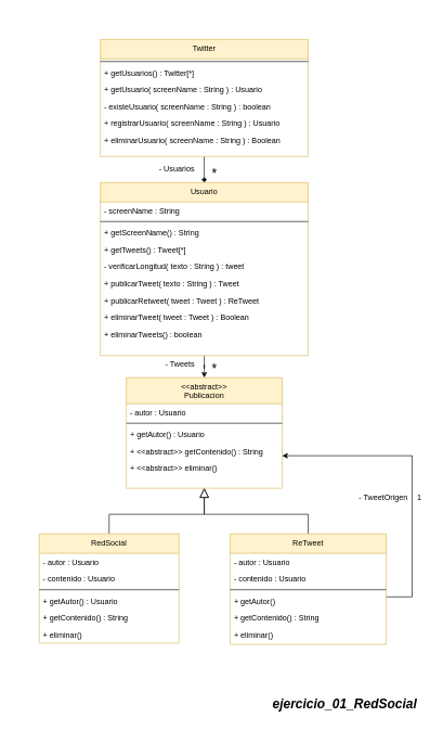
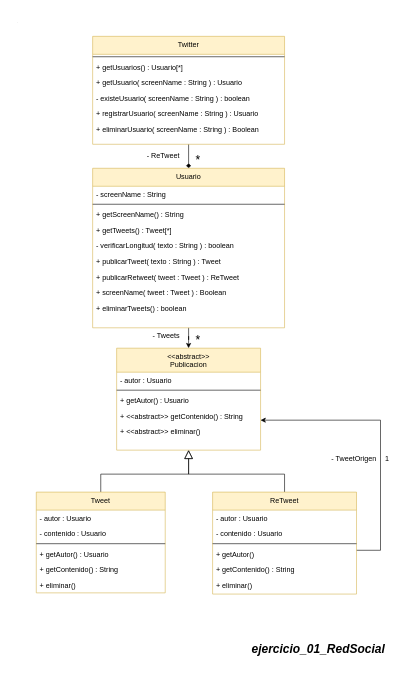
- <mxCell id="5" value="+ getUsuarios() : Twitter[*]" style="text;align=left;verticalAlign=top;spacingLeft=4;spacingRight=4;overflow=hidden;rotatable=0;points=[[0,0.5],[1,0.5]];portConstraint=eastwest;" vertex="1" parent="3"><mxGeometry y="38" width="320" height="26" as="geometry" /></mxCell>
+ <mxCell id="5" value="+ getUsuarios() : Usuario[*]" style="text;align=left;verticalAlign=top;spacingLeft=4;spacingRight=4;overflow=hidden;rotatable=0;points=[[0,0.5],[1,0.5]];portConstraint=eastwest;" vertex="1" parent="3"><mxGeometry y="38" width="320" height="26" as="geometry" /></mxCell>
- <mxCell id="51" value="- Usuarios" style="text;html=1;align=center;verticalAlign=middle;whiteSpace=wrap;rounded=0;" vertex="1" parent="1"><mxGeometry x="240" y="250" width="64" height="20" as="geometry" /></mxCell>
+ <mxCell id="51" value="- ReTweet" style="text;html=1;align=center;verticalAlign=middle;whiteSpace=wrap;rounded=0;" vertex="1" parent="1"><mxGeometry x="240" y="250" width="64" height="20" as="geometry" /></mxCell>
- <mxCell id="17" value="- verificarLongitud( texto : String ) : tweet&#10;" style="text;align=left;verticalAlign=top;spacingLeft=4;spacingRight=4;overflow=hidden;rotatable=0;points=[[0,0.5],[1,0.5]];portConstraint=eastwest;rounded=0;shadow=0;html=0;" vertex="1" parent="12"><mxGeometry y="116" width="320" height="26" as="geometry" /></mxCell>
+ <mxCell id="17" value="- verificarLongitud( texto : String ) : boolean&#10;" style="text;align=left;verticalAlign=top;spacingLeft=4;spacingRight=4;overflow=hidden;rotatable=0;points=[[0,0.5],[1,0.5]];portConstraint=eastwest;rounded=0;shadow=0;html=0;" vertex="1" parent="12"><mxGeometry y="116" width="320" height="26" as="geometry" /></mxCell>
- <mxCell id="21" value="+ eliminarTweet( tweet : Tweet ) : Boolean&#10;" style="text;align=left;verticalAlign=top;spacingLeft=4;spacingRight=4;overflow=hidden;rotatable=0;points=[[0,0.5],[1,0.5]];portConstraint=eastwest;rounded=0;shadow=0;html=0;" vertex="1" parent="12"><mxGeometry y="194" width="320" height="26" as="geometry" /></mxCell>
+ <mxCell id="21" value="+ screenName( tweet : Tweet ) : Boolean&#10;" style="text;align=left;verticalAlign=top;spacingLeft=4;spacingRight=4;overflow=hidden;rotatable=0;points=[[0,0.5],[1,0.5]];portConstraint=eastwest;rounded=0;shadow=0;html=0;" vertex="1" parent="12"><mxGeometry y="194" width="320" height="26" as="geometry" /></mxCell>
- <mxCell id="31" value="RedSocial" style="swimlane;fontStyle=0;align=center;verticalAlign=top;childLayout=stackLayout;horizontal=1;startSize=30;horizontalStack=0;resizeParent=1;resizeLast=0;collapsible=1;marginBottom=0;rounded=0;shadow=0;strokeWidth=1;fillColor=#fff2cc;strokeColor=#d6b656;" vertex="1" parent="1"><mxGeometry x="60" y="820" width="215" height="168" as="geometry"><mxRectangle x="110" y="-20" width="160" height="26" as="alternateBounds" /></mxGeometry></mxCell>
+ <mxCell id="31" value="Tweet" style="swimlane;fontStyle=0;align=center;verticalAlign=top;childLayout=stackLayout;horizontal=1;startSize=30;horizontalStack=0;resizeParent=1;resizeLast=0;collapsible=1;marginBottom=0;rounded=0;shadow=0;strokeWidth=1;fillColor=#fff2cc;strokeColor=#d6b656;" vertex="1" parent="1"><mxGeometry x="60" y="820" width="215" height="168" as="geometry"><mxRectangle x="110" y="-20" width="160" height="26" as="alternateBounds" /></mxGeometry></mxCell>
